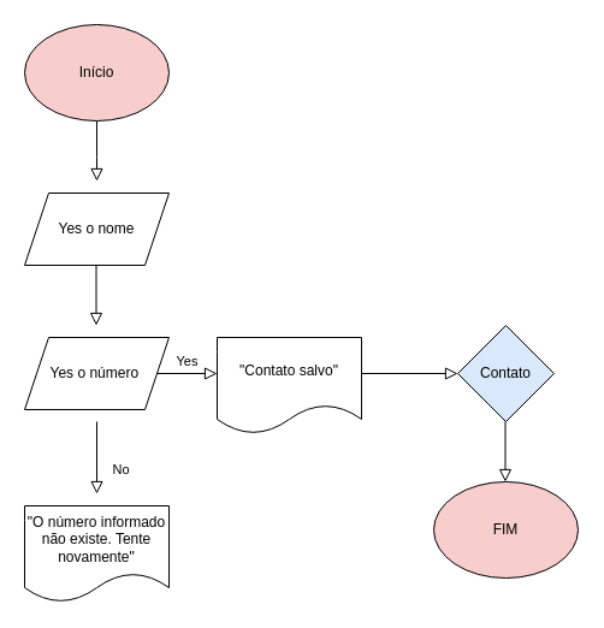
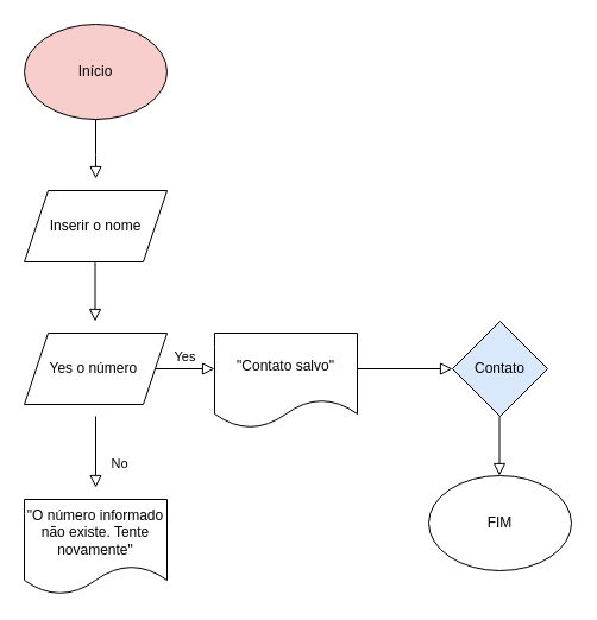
- <mxCell id="6" value="Yes o nome" style="shape=parallelogram;perimeter=parallelogramPerimeter;whiteSpace=wrap;html=1;fixedSize=1;" vertex="1" parent="1"><mxGeometry x="20" y="160" width="120" height="60" as="geometry" /></mxCell>
+ <mxCell id="6" value="Inserir o nome" style="shape=parallelogram;perimeter=parallelogramPerimeter;whiteSpace=wrap;html=1;fixedSize=1;" vertex="1" parent="1"><mxGeometry x="20" y="160" width="120" height="60" as="geometry" /></mxCell>
- <mxCell id="11" value="FIM" style="ellipse;whiteSpace=wrap;html=1;fillColor=#f8cecc;" vertex="1" parent="1"><mxGeometry x="360" y="400" width="120" height="80" as="geometry" /></mxCell>
+ <mxCell id="11" value="FIM" style="ellipse;whiteSpace=wrap;html=1;" vertex="1" parent="1"><mxGeometry x="360" y="400" width="120" height="80" as="geometry" /></mxCell>
